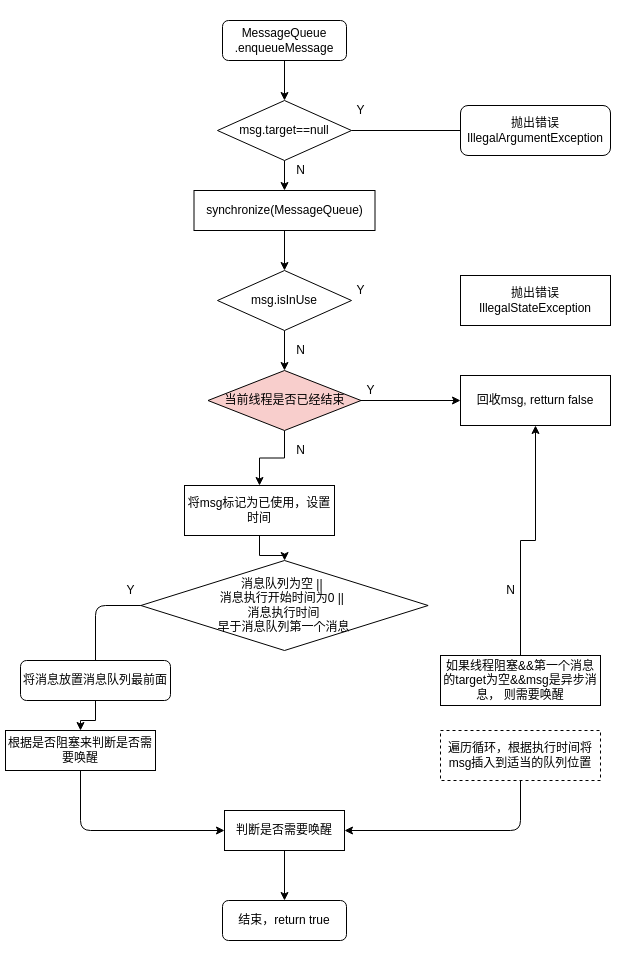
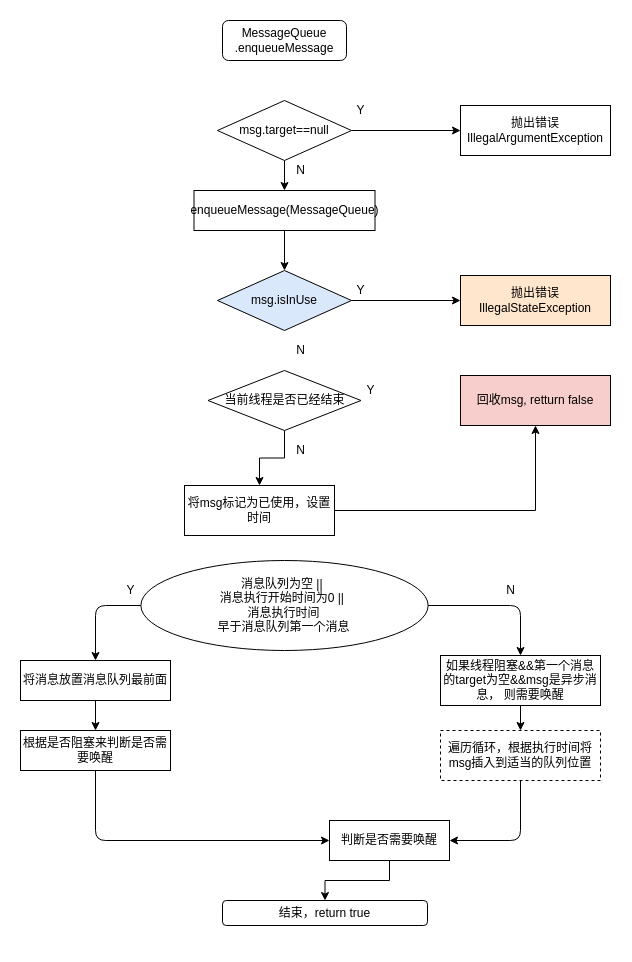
- <mxCell id="2" value="" style="edgeStyle=orthogonalEdgeStyle;rounded=0;orthogonalLoop=1;jettySize=auto;html=1;" edge="1" parent="1" source="3" target="6"><mxGeometry relative="1" as="geometry" /></mxCell>
- <mxCell id="4" value="" style="edgeStyle=orthogonalEdgeStyle;rounded=0;orthogonalLoop=1;jettySize=auto;html=1;endArrow=none;" edge="1" parent="1" source="6" target="7"><mxGeometry relative="1" as="geometry" /></mxCell>
+ <mxCell id="4" value="" style="edgeStyle=orthogonalEdgeStyle;rounded=0;orthogonalLoop=1;jettySize=auto;html=1;" edge="1" parent="1" source="6" target="7"><mxGeometry relative="1" as="geometry" /></mxCell>
- <mxCell id="7" value="抛出错误IllegalArgumentException" style="whiteSpace=wrap;html=1;rounded=1;" vertex="1" parent="1"><mxGeometry x="460" y="105" width="150" height="50" as="geometry" /></mxCell>
+ <mxCell id="7" value="抛出错误IllegalArgumentException" style="rounded=0;whiteSpace=wrap;html=1;" vertex="1" parent="1"><mxGeometry x="460" y="105" width="150" height="50" as="geometry" /></mxCell>
- <mxCell id="10" value="synchronize(MessageQueue)" style="rounded=0;whiteSpace=wrap;html=1;" vertex="1" parent="1"><mxGeometry x="193.5" y="190" width="181" height="40" as="geometry" /></mxCell>
+ <mxCell id="10" value="enqueueMessage(MessageQueue)" style="rounded=0;whiteSpace=wrap;html=1;" vertex="1" parent="1"><mxGeometry x="193.5" y="190" width="181" height="40" as="geometry" /></mxCell>
- <mxCell id="13" value="msg.isInUse" style="rhombus;whiteSpace=wrap;html=1;" vertex="1" parent="1"><mxGeometry x="217" y="270" width="134" height="60" as="geometry" /></mxCell>
+ <mxCell id="13" value="msg.isInUse" style="rhombus;whiteSpace=wrap;html=1;fillColor=#dae8fc;" vertex="1" parent="1"><mxGeometry x="217" y="270" width="134" height="60" as="geometry" /></mxCell>
- <mxCell id="14" value="抛出错误IllegalStateException" style="rounded=0;whiteSpace=wrap;html=1;" vertex="1" parent="1"><mxGeometry x="460" y="275" width="150" height="50" as="geometry" /></mxCell>
+ <mxCell id="14" value="抛出错误IllegalStateException" style="rounded=0;whiteSpace=wrap;html=1;fillColor=#ffe6cc;" vertex="1" parent="1"><mxGeometry x="460" y="275" width="150" height="50" as="geometry" /></mxCell>
- <mxCell id="12" value="" style="edgeStyle=orthogonalEdgeStyle;rounded=0;orthogonalLoop=1;jettySize=auto;html=1;" edge="1" parent="1" source="13" target="18"><mxGeometry relative="1" as="geometry" /></mxCell>
+ <mxCell id="12" value="" style="edgeStyle=orthogonalEdgeStyle;rounded=0;orthogonalLoop=1;jettySize=auto;html=1;" edge="1" parent="1" source="13" target="14"><mxGeometry relative="1" as="geometry" /></mxCell>
- <mxCell id="18" value="当前线程是否已经结束" style="rhombus;whiteSpace=wrap;html=1;fillColor=#f8cecc;" vertex="1" parent="1"><mxGeometry x="207.5" y="370" width="153" height="60" as="geometry" /></mxCell>
+ <mxCell id="18" value="当前线程是否已经结束" style="rhombus;whiteSpace=wrap;html=1;" vertex="1" parent="1"><mxGeometry x="207.5" y="370" width="153" height="60" as="geometry" /></mxCell>
- <mxCell id="16" value="" style="edgeStyle=orthogonalEdgeStyle;rounded=0;orthogonalLoop=1;jettySize=auto;html=1;" edge="1" parent="1" source="18" target="20"><mxGeometry relative="1" as="geometry" /></mxCell>
- <mxCell id="20" value="回收msg, retturn false" style="rounded=0;whiteSpace=wrap;html=1;" vertex="1" parent="1"><mxGeometry x="460" y="375" width="150" height="50" as="geometry" /></mxCell>
+ <mxCell id="20" value="回收msg, retturn false" style="rounded=0;whiteSpace=wrap;html=1;fillColor=#f8cecc;" vertex="1" parent="1"><mxGeometry x="460" y="375" width="150" height="50" as="geometry" /></mxCell>
- <mxCell id="31" value="" style="edgeStyle=orthogonalEdgeStyle;rounded=0;orthogonalLoop=1;jettySize=auto;html=1;" edge="1" parent="1" source="32" target="20"><mxGeometry relative="1" as="geometry" /></mxCell>
+ <mxCell id="31" value="" style="edgeStyle=orthogonalEdgeStyle;rounded=0;orthogonalLoop=1;jettySize=auto;html=1;" edge="1" parent="1" source="32" target="35"><mxGeometry relative="1" as="geometry" /></mxCell>
- <mxCell id="22" value="" style="edgeStyle=orthogonalEdgeStyle;rounded=0;orthogonalLoop=1;jettySize=auto;html=1;" edge="1" parent="1" source="23" target="25"><mxGeometry relative="1" as="geometry" /></mxCell>
+ <mxCell id="22" value="" style="edgeStyle=orthogonalEdgeStyle;rounded=0;orthogonalLoop=1;jettySize=auto;html=1;" edge="1" parent="1" source="23" target="20"><mxGeometry relative="1" as="geometry" /></mxCell>
- <mxCell id="25" value="消息队列为空 ||&amp;nbsp;&lt;br&gt;消息执行开始时间为0 ||&amp;nbsp;&lt;br&gt;消息执行时间&lt;br&gt;早于消息队列第一个消息" style="rhombus;whiteSpace=wrap;html=1;" vertex="1" parent="1"><mxGeometry x="140.38" y="560" width="287.25" height="90" as="geometry" /></mxCell>
+ <mxCell id="25" value="消息队列为空 ||&amp;nbsp;&lt;br&gt;消息执行开始时间为0 ||&amp;nbsp;&lt;br&gt;消息执行时间&lt;br&gt;早于消息队列第一个消息" style="ellipse;whiteSpace=wrap;html=1;" vertex="1" parent="1"><mxGeometry x="140.38" y="560" width="287.25" height="90" as="geometry" /></mxCell>
+ <mxCell id="33" value="" style="endArrow=classic;html=1;exitX=1;exitY=0.5;exitDx=0;exitDy=0;entryX=0.5;entryY=0;entryDx=0;entryDy=0;edgeStyle=orthogonalEdgeStyle;" edge="1" parent="1" source="25" target="32"><mxGeometry width="50" height="50" relative="1" as="geometry"><mxPoint x="240" y="540" as="sourcePoint" /><mxPoint x="290" y="490" as="targetPoint" /></mxGeometry></mxCell>
- <mxCell id="29" value="" style="endArrow=none;html=1;exitX=0;exitY=0.5;exitDx=0;exitDy=0;entryX=0.5;entryY=0;entryDx=0;entryDy=0;edgeStyle=orthogonalEdgeStyle;" edge="1" parent="1" source="25" target="27"><mxGeometry width="50" height="50" relative="1" as="geometry"><mxPoint x="240" y="550" as="sourcePoint" /><mxPoint x="290" y="500" as="targetPoint" /></mxGeometry></mxCell>
+ <mxCell id="29" value="" style="endArrow=classic;html=1;exitX=0;exitY=0.5;exitDx=0;exitDy=0;entryX=0.5;entryY=0;entryDx=0;entryDy=0;edgeStyle=orthogonalEdgeStyle;" edge="1" parent="1" source="25" target="27"><mxGeometry width="50" height="50" relative="1" as="geometry"><mxPoint x="240" y="550" as="sourcePoint" /><mxPoint x="290" y="500" as="targetPoint" /></mxGeometry></mxCell>
- <mxCell id="27" value="将消息放置消息队列最前面" style="whiteSpace=wrap;html=1;rounded=1;" vertex="1" parent="1"><mxGeometry x="20" y="660" width="150" height="40" as="geometry" /></mxCell>
+ <mxCell id="27" value="将消息放置消息队列最前面" style="rounded=0;whiteSpace=wrap;html=1;" vertex="1" parent="1"><mxGeometry x="20" y="660" width="150" height="40" as="geometry" /></mxCell>
- <mxCell id="28" value="根据是否阻塞来判断是否需要唤醒" style="rounded=0;whiteSpace=wrap;html=1;" vertex="1" parent="1"><mxGeometry x="5" y="730" width="150" height="40" as="geometry" /></mxCell>
+ <mxCell id="28" value="根据是否阻塞来判断是否需要唤醒" style="rounded=0;whiteSpace=wrap;html=1;" vertex="1" parent="1"><mxGeometry x="20" y="730" width="150" height="40" as="geometry" /></mxCell>
- <mxCell id="37" value="判断是否需要唤醒" style="rounded=0;whiteSpace=wrap;html=1;" vertex="1" parent="1"><mxGeometry x="224" y="810" width="120" height="40" as="geometry" /></mxCell>
+ <mxCell id="37" value="判断是否需要唤醒" style="rounded=0;whiteSpace=wrap;html=1;" vertex="1" parent="1"><mxGeometry x="329" y="820" width="120" height="40" as="geometry" /></mxCell>
- <mxCell id="40" value="结束，return true" style="rounded=1;whiteSpace=wrap;html=1;" vertex="1" parent="1"><mxGeometry x="222" y="900" width="124" height="40" as="geometry" /></mxCell>
+ <mxCell id="40" value="结束，return true" style="rounded=1;whiteSpace=wrap;html=1;" vertex="1" parent="1"><mxGeometry x="222" y="900" width="205" height="25" as="geometry" /></mxCell>
